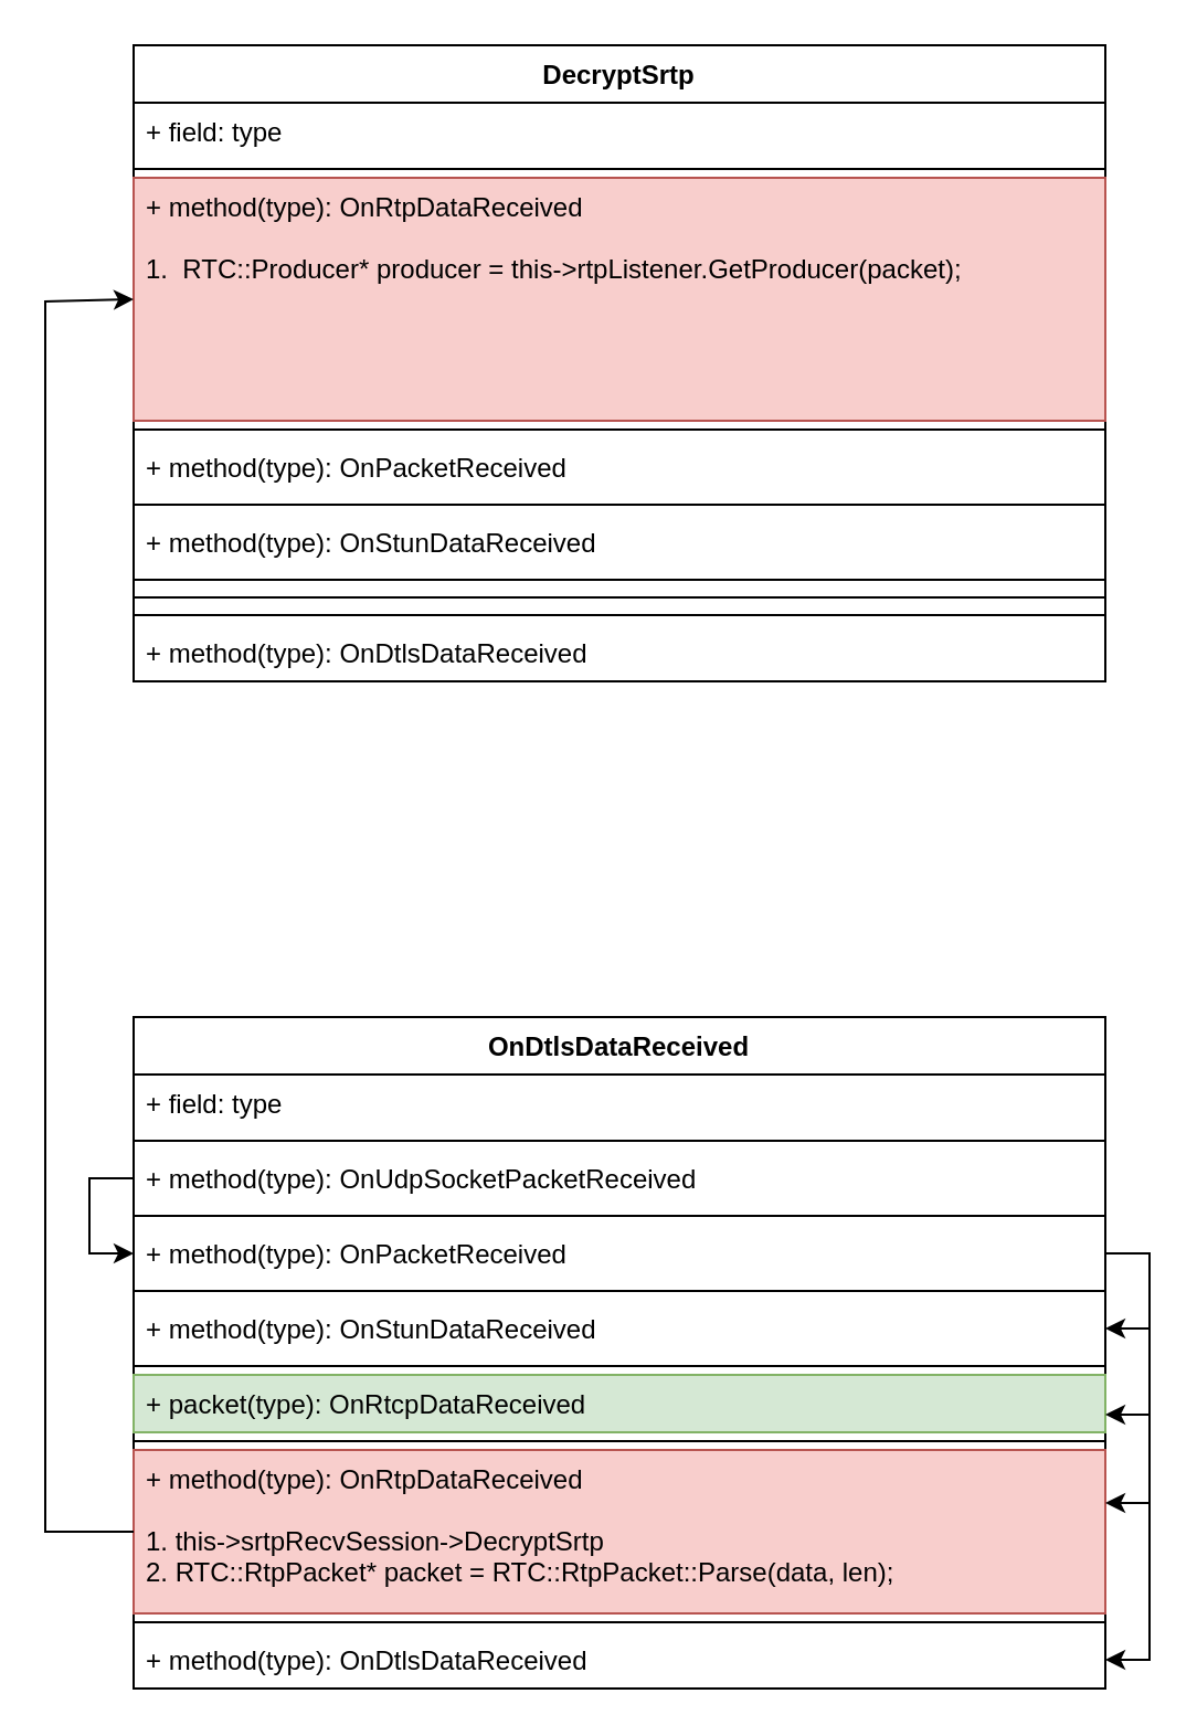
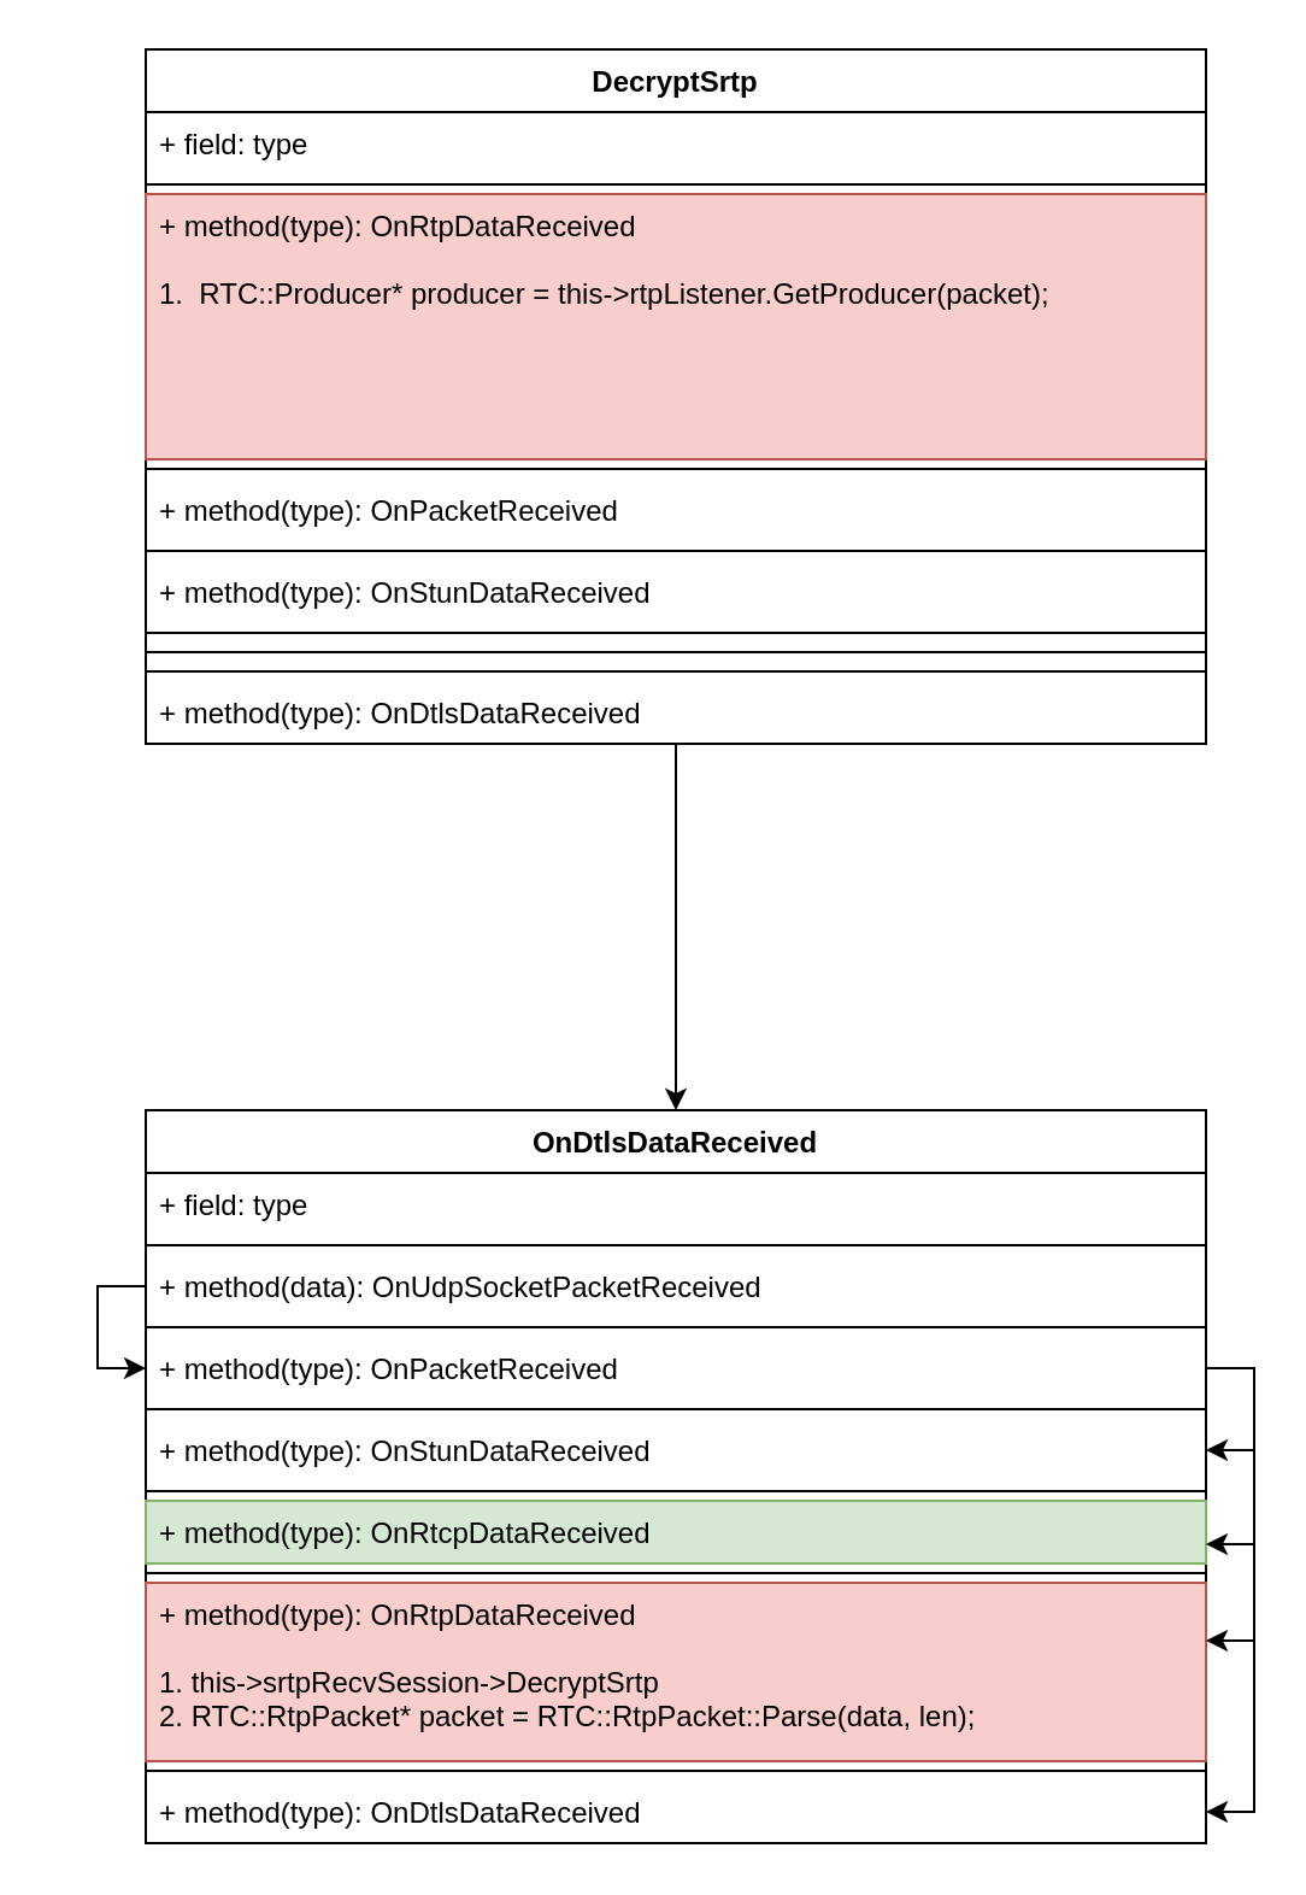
+ <mxCell id="22" style="edgeStyle=orthogonalEdgeStyle;rounded=0;orthogonalLoop=1;jettySize=auto;html=1;" parent="1" source="23" target="2" edge="1"><mxGeometry relative="1" as="geometry" /></mxCell>
- <mxCell id="36" style="edgeStyle=orthogonalEdgeStyle;rounded=0;orthogonalLoop=1;jettySize=auto;html=1;entryX=0;entryY=0.5;entryDx=0;entryDy=0;" parent="1" source="15" target="26" edge="1"><mxGeometry relative="1" as="geometry"><Array as="points"><mxPoint x="20" y="693" /><mxPoint x="20" y="136" /><mxPoint x="60" y="136" /></Array></mxGeometry></mxCell>
- <mxCell id="6" value="+ method(type): OnUdpSocketPacketReceived" style="text;strokeColor=none;fillColor=none;align=left;verticalAlign=top;spacingLeft=4;spacingRight=4;overflow=hidden;rotatable=0;points=[[0,0.5],[1,0.5]];portConstraint=eastwest;" parent="2" vertex="1"><mxGeometry y="60" width="440" height="26" as="geometry" /></mxCell>
+ <mxCell id="6" value="+ method(data): OnUdpSocketPacketReceived" style="text;strokeColor=none;fillColor=none;align=left;verticalAlign=top;spacingLeft=4;spacingRight=4;overflow=hidden;rotatable=0;points=[[0,0.5],[1,0.5]];portConstraint=eastwest;" parent="2" vertex="1"><mxGeometry y="60" width="440" height="26" as="geometry" /></mxCell>
- <mxCell id="13" value="+ packet(type): OnRtcpDataReceived" style="text;strokeColor=#82b366;fillColor=#d5e8d4;align=left;verticalAlign=top;spacingLeft=4;spacingRight=4;overflow=hidden;rotatable=0;points=[[0,0.5],[1,0.5]];portConstraint=eastwest;" parent="2" vertex="1"><mxGeometry y="162" width="440" height="26" as="geometry" /></mxCell>
+ <mxCell id="13" value="+ method(type): OnRtcpDataReceived" style="text;strokeColor=#82b366;fillColor=#d5e8d4;align=left;verticalAlign=top;spacingLeft=4;spacingRight=4;overflow=hidden;rotatable=0;points=[[0,0.5],[1,0.5]];portConstraint=eastwest;" parent="2" vertex="1"><mxGeometry y="162" width="440" height="26" as="geometry" /></mxCell>
